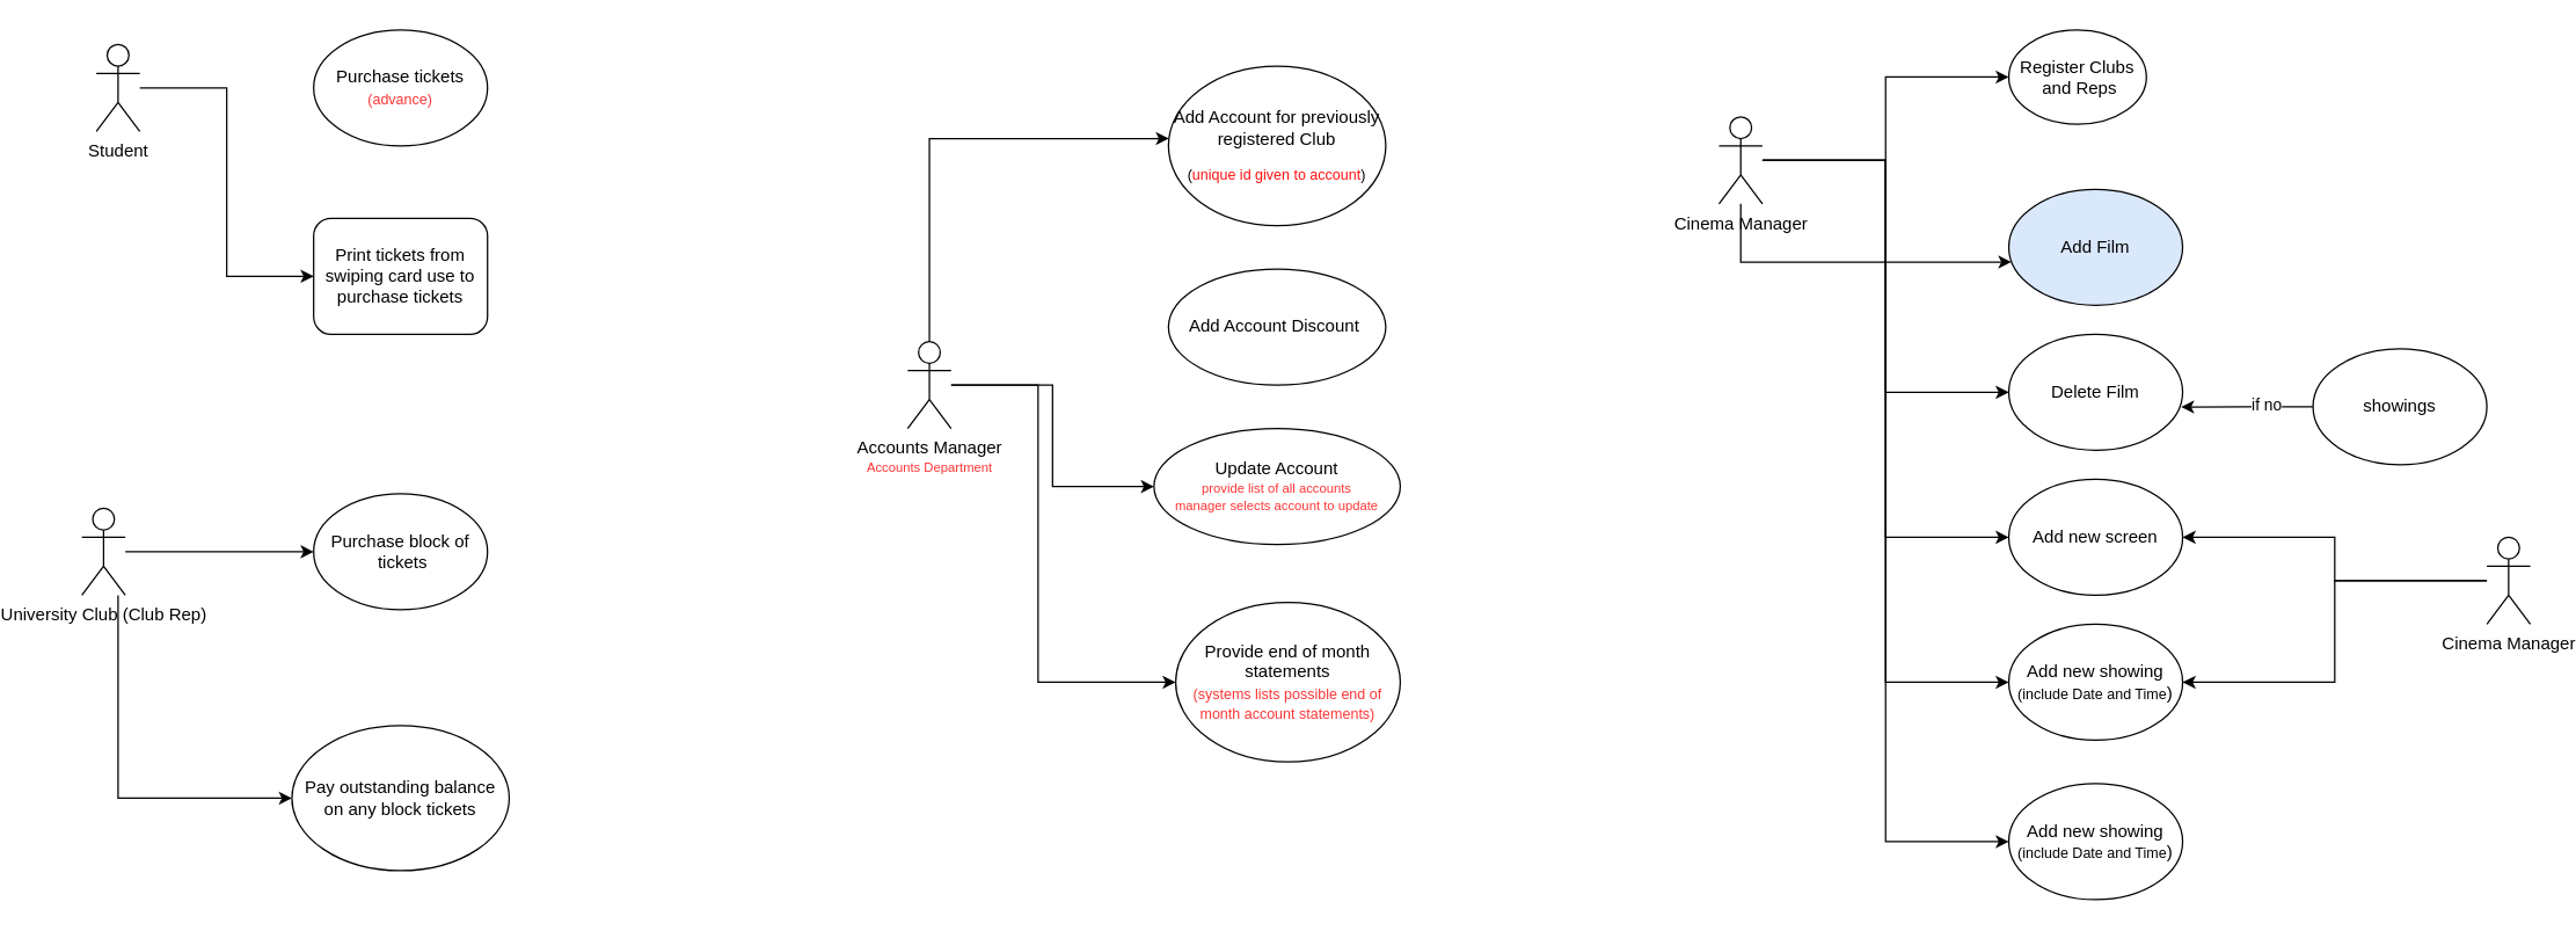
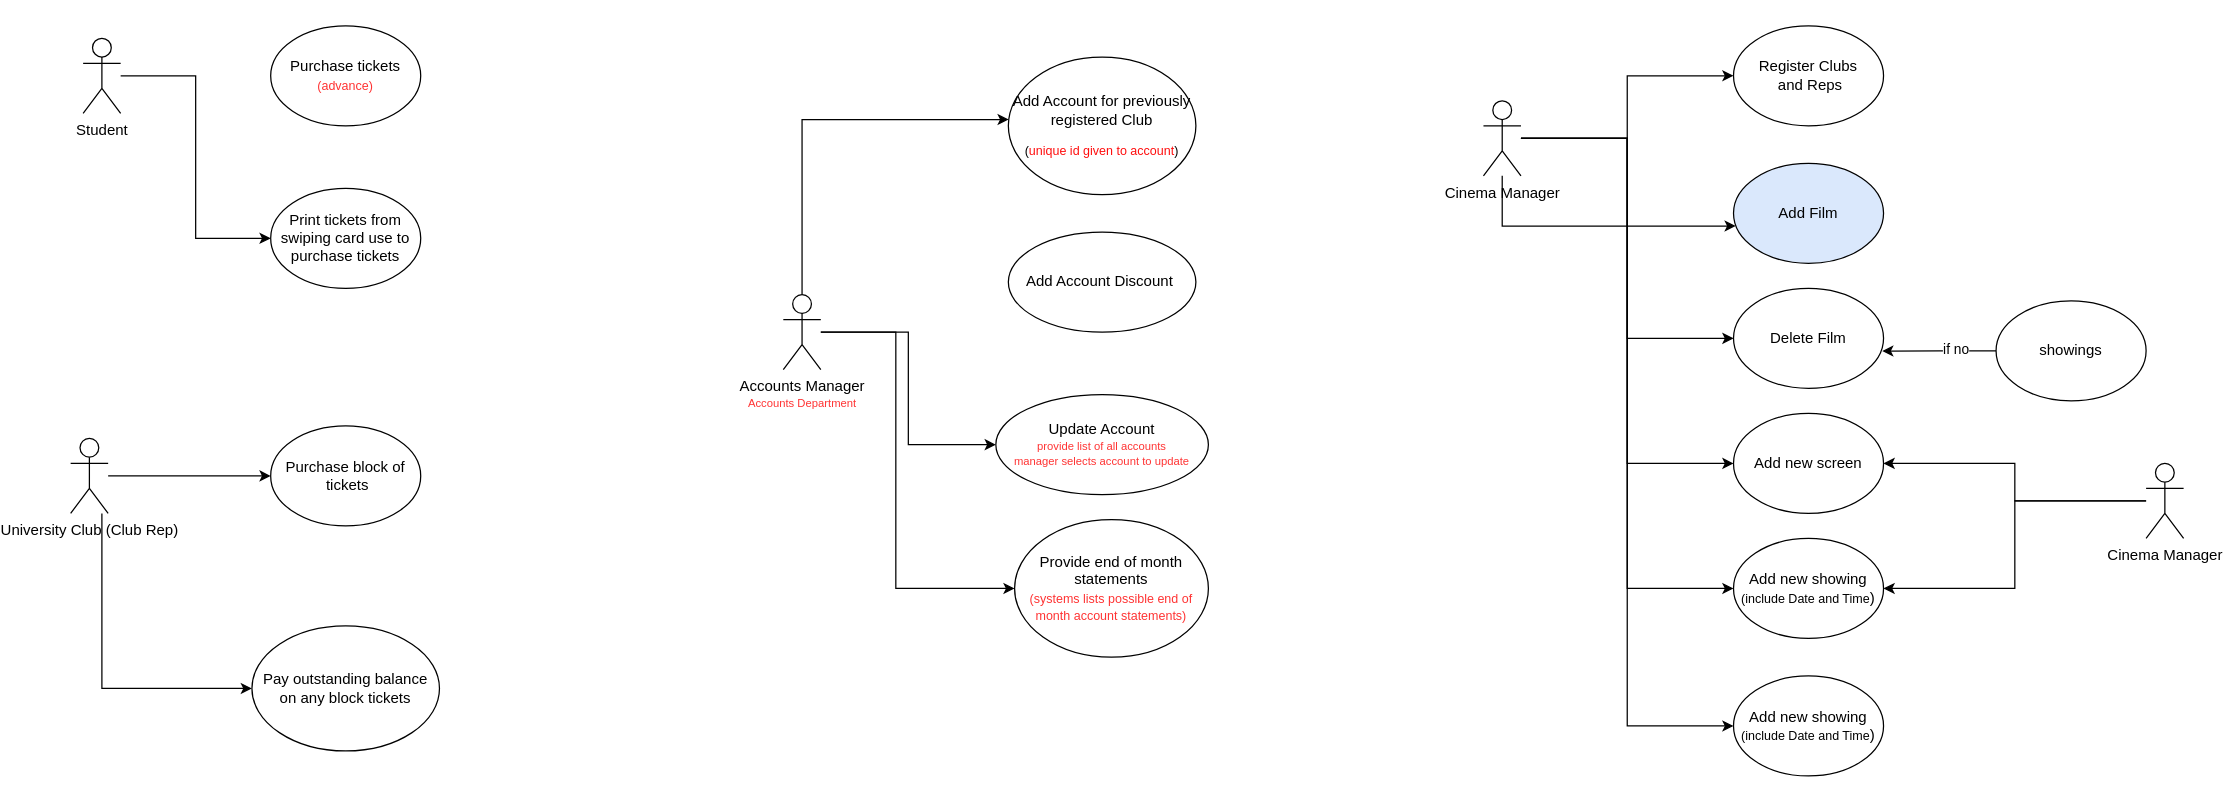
- <mxCell id="16" value="Register Clubs&lt;br&gt;&amp;nbsp;and Reps" style="ellipse;whiteSpace=wrap;html=1;" vertex="1" parent="1"><mxGeometry x="1350" y="20" width="95" height="65" as="geometry" /></mxCell>
+ <mxCell id="16" value="Register Clubs&lt;br&gt;&amp;nbsp;and Reps" style="ellipse;whiteSpace=wrap;html=1;" vertex="1" parent="1"><mxGeometry x="1350" y="20" width="120" height="80" as="geometry" /></mxCell>
- <mxCell id="35" value="Print tickets from swiping card use to purchase tickets" style="whiteSpace=wrap;html=1;rounded=1;" vertex="1" parent="1"><mxGeometry x="180" y="150" width="120" height="80" as="geometry" /></mxCell>
+ <mxCell id="35" value="Print tickets from swiping card use to purchase tickets" style="ellipse;whiteSpace=wrap;html=1;" vertex="1" parent="1"><mxGeometry x="180" y="150" width="120" height="80" as="geometry" /></mxCell>
- <mxCell id="33" value="&lt;font style=&quot;font-size: 12px&quot;&gt;Update Account&lt;br&gt;&lt;/font&gt;&lt;font color=&quot;#ff3333&quot; style=&quot;font-size: 9px&quot;&gt;provide list of all accounts&lt;br&gt;manager selects account to update&lt;/font&gt;" style="ellipse;whiteSpace=wrap;html=1;fontSize=10;" vertex="1" parent="1"><mxGeometry x="760" y="295" width="170" height="80" as="geometry" /></mxCell>
+ <mxCell id="33" value="&lt;font style=&quot;font-size: 12px&quot;&gt;Update Account&lt;br&gt;&lt;/font&gt;&lt;font color=&quot;#ff3333&quot; style=&quot;font-size: 9px&quot;&gt;provide list of all accounts&lt;br&gt;manager selects account to update&lt;/font&gt;" style="ellipse;whiteSpace=wrap;html=1;fontSize=10;" vertex="1" parent="1"><mxGeometry x="760" y="315" width="170" height="80" as="geometry" /></mxCell>
